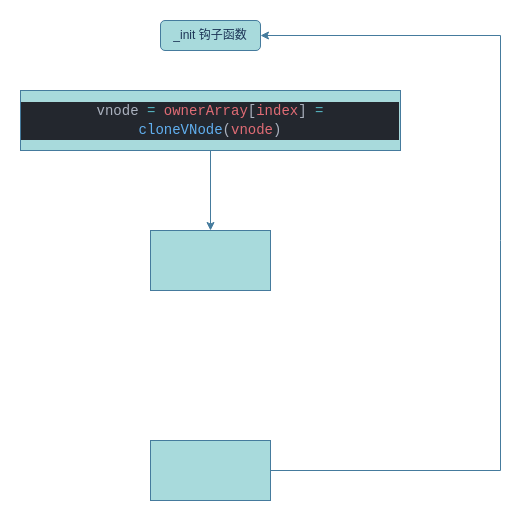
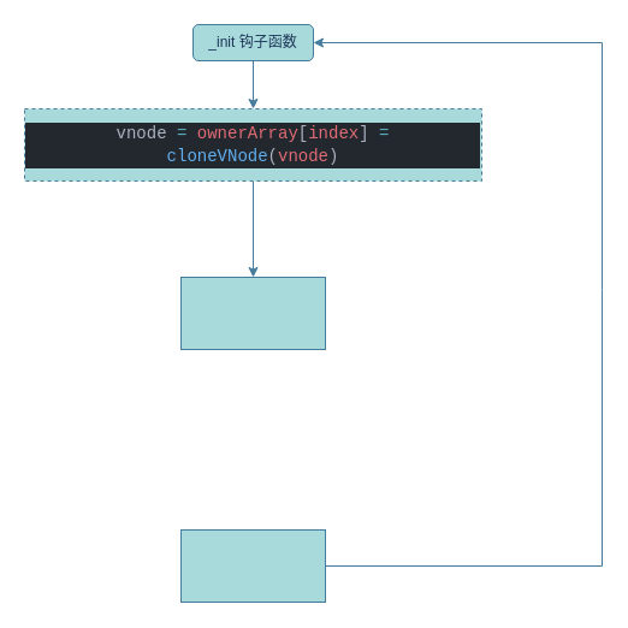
+ <mxCell id="2" value="" style="edgeStyle=orthogonalEdgeStyle;rounded=0;orthogonalLoop=1;jettySize=auto;html=1;strokeColor=#457B9D;fontColor=default;fillColor=#A8DADC;labelBackgroundColor=none;" edge="1" parent="1" source="3" target="5"><mxGeometry relative="1" as="geometry" /></mxCell>
- <mxCell id="5" value="&lt;div style=&quot;color: rgb(171, 178, 191); background-color: rgb(35, 39, 46); font-family: Consolas, &amp;quot;Courier New&amp;quot;, monospace; font-size: 14px; line-height: 19px;&quot;&gt;vnode &lt;span style=&quot;color: #56b6c2;&quot;&gt;=&lt;/span&gt; &lt;span style=&quot;color: #e06c75;&quot;&gt;ownerArray&lt;/span&gt;[&lt;span style=&quot;color: #e06c75;&quot;&gt;index&lt;/span&gt;] &lt;span style=&quot;color: #56b6c2;&quot;&gt;=&lt;/span&gt; &lt;span style=&quot;color: #61afef;&quot;&gt;cloneVNode&lt;/span&gt;(&lt;span style=&quot;color: #e06c75;&quot;&gt;vnode&lt;/span&gt;)&lt;/div&gt;" style="whiteSpace=wrap;html=1;fillColor=#A8DADC;strokeColor=#457B9D;fontColor=#1D3557;rounded=0;labelBackgroundColor=none;" vertex="1" parent="1"><mxGeometry x="20" y="90" width="380" height="60" as="geometry" /></mxCell>
+ <mxCell id="5" value="&lt;div style=&quot;color: rgb(171, 178, 191); background-color: rgb(35, 39, 46); font-family: Consolas, &amp;quot;Courier New&amp;quot;, monospace; font-size: 14px; line-height: 19px;&quot;&gt;vnode &lt;span style=&quot;color: #56b6c2;&quot;&gt;=&lt;/span&gt; &lt;span style=&quot;color: #e06c75;&quot;&gt;ownerArray&lt;/span&gt;[&lt;span style=&quot;color: #e06c75;&quot;&gt;index&lt;/span&gt;] &lt;span style=&quot;color: #56b6c2;&quot;&gt;=&lt;/span&gt; &lt;span style=&quot;color: #61afef;&quot;&gt;cloneVNode&lt;/span&gt;(&lt;span style=&quot;color: #e06c75;&quot;&gt;vnode&lt;/span&gt;)&lt;/div&gt;" style="whiteSpace=wrap;html=1;fillColor=#A8DADC;strokeColor=#457B9D;fontColor=#1D3557;rounded=0;labelBackgroundColor=none;dashed=1;" vertex="1" parent="1"><mxGeometry x="20" y="90" width="380" height="60" as="geometry" /></mxCell>
